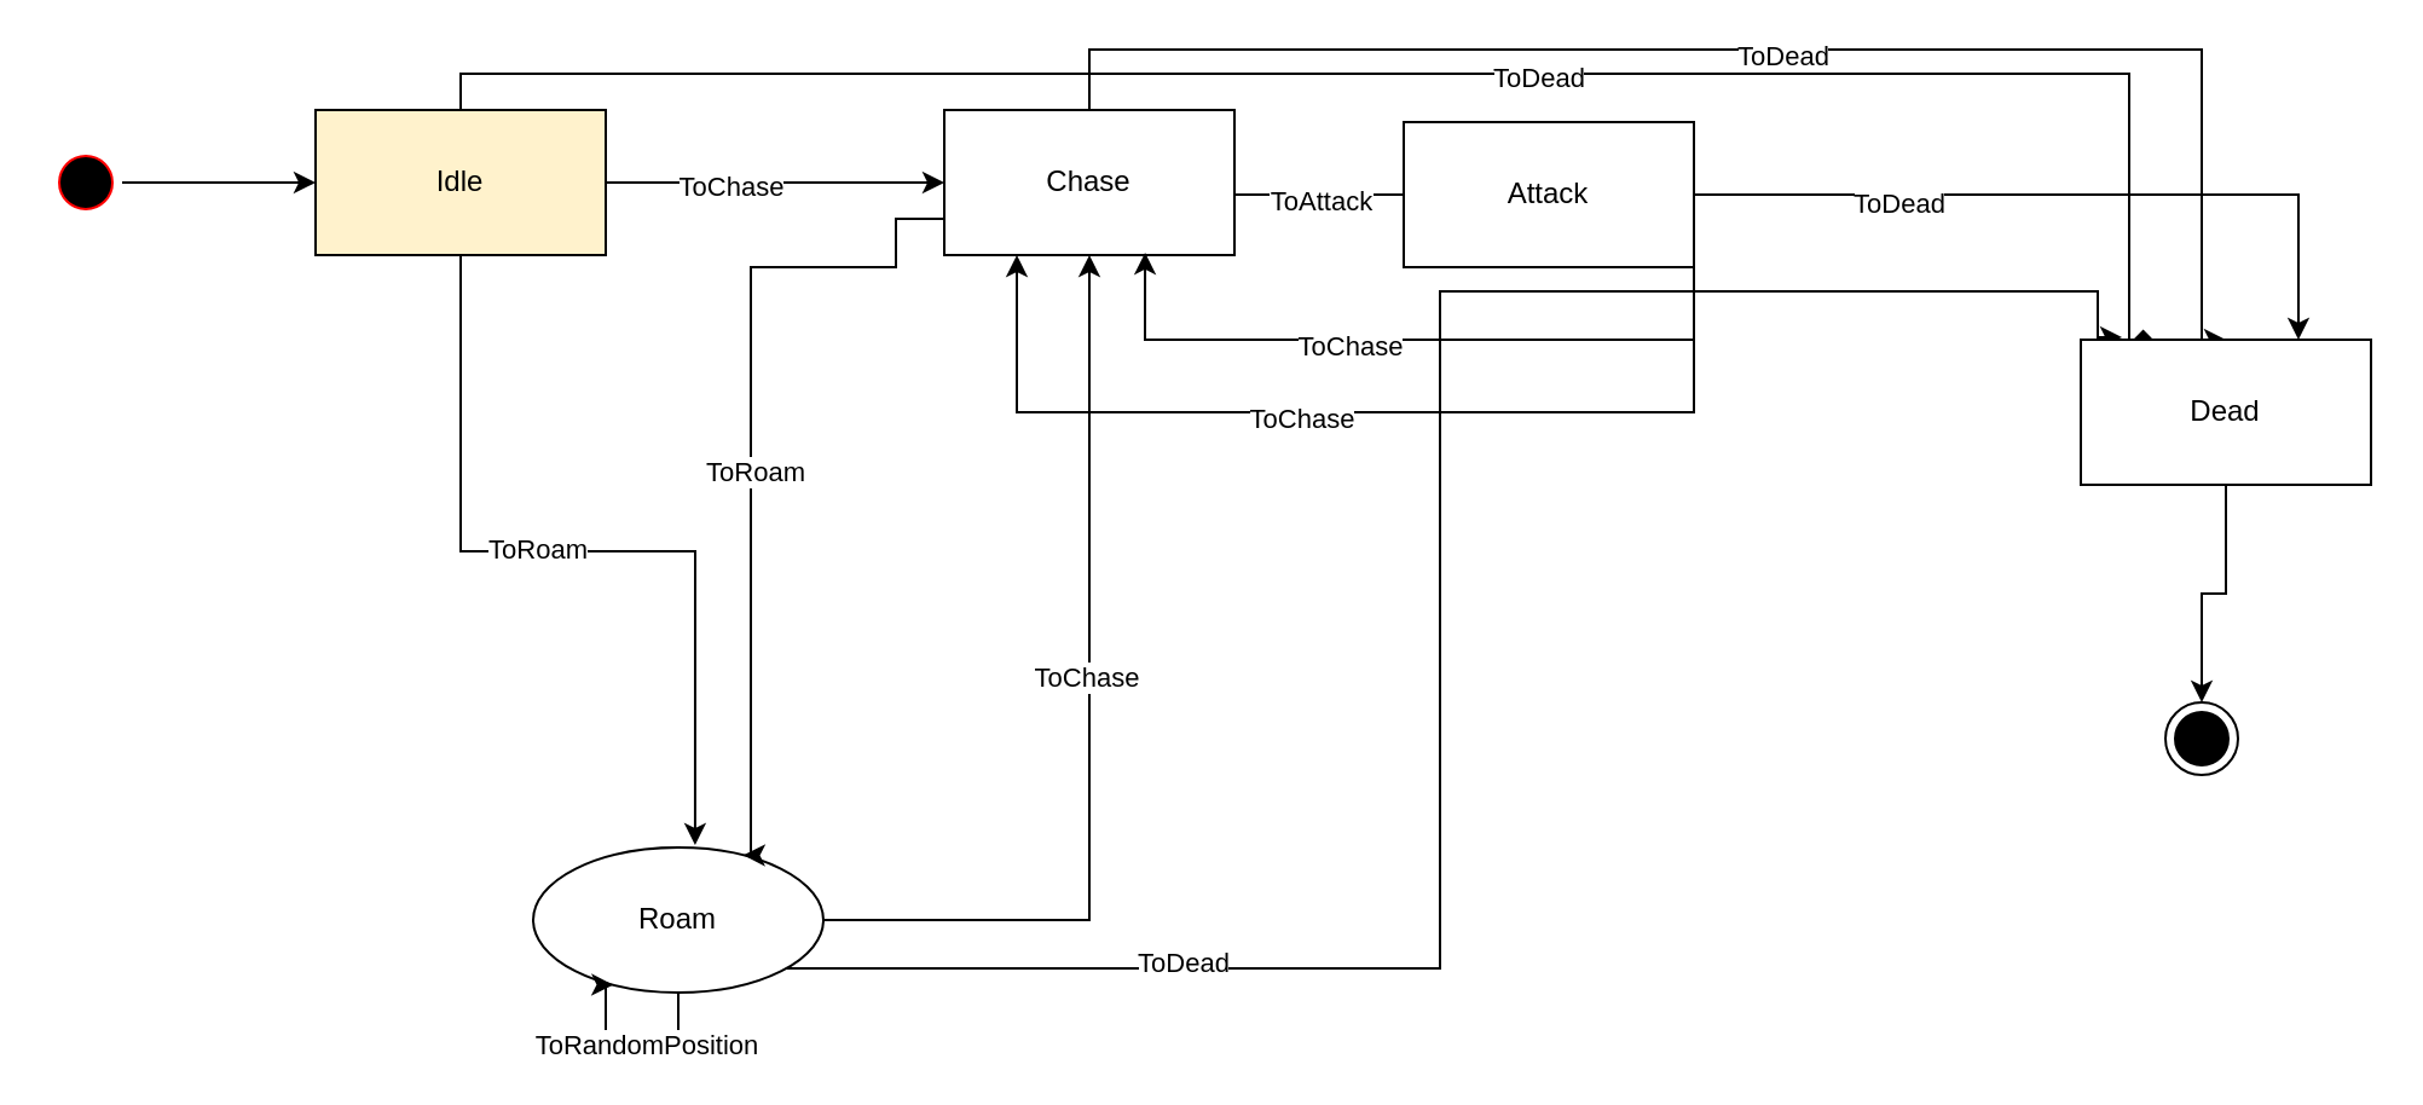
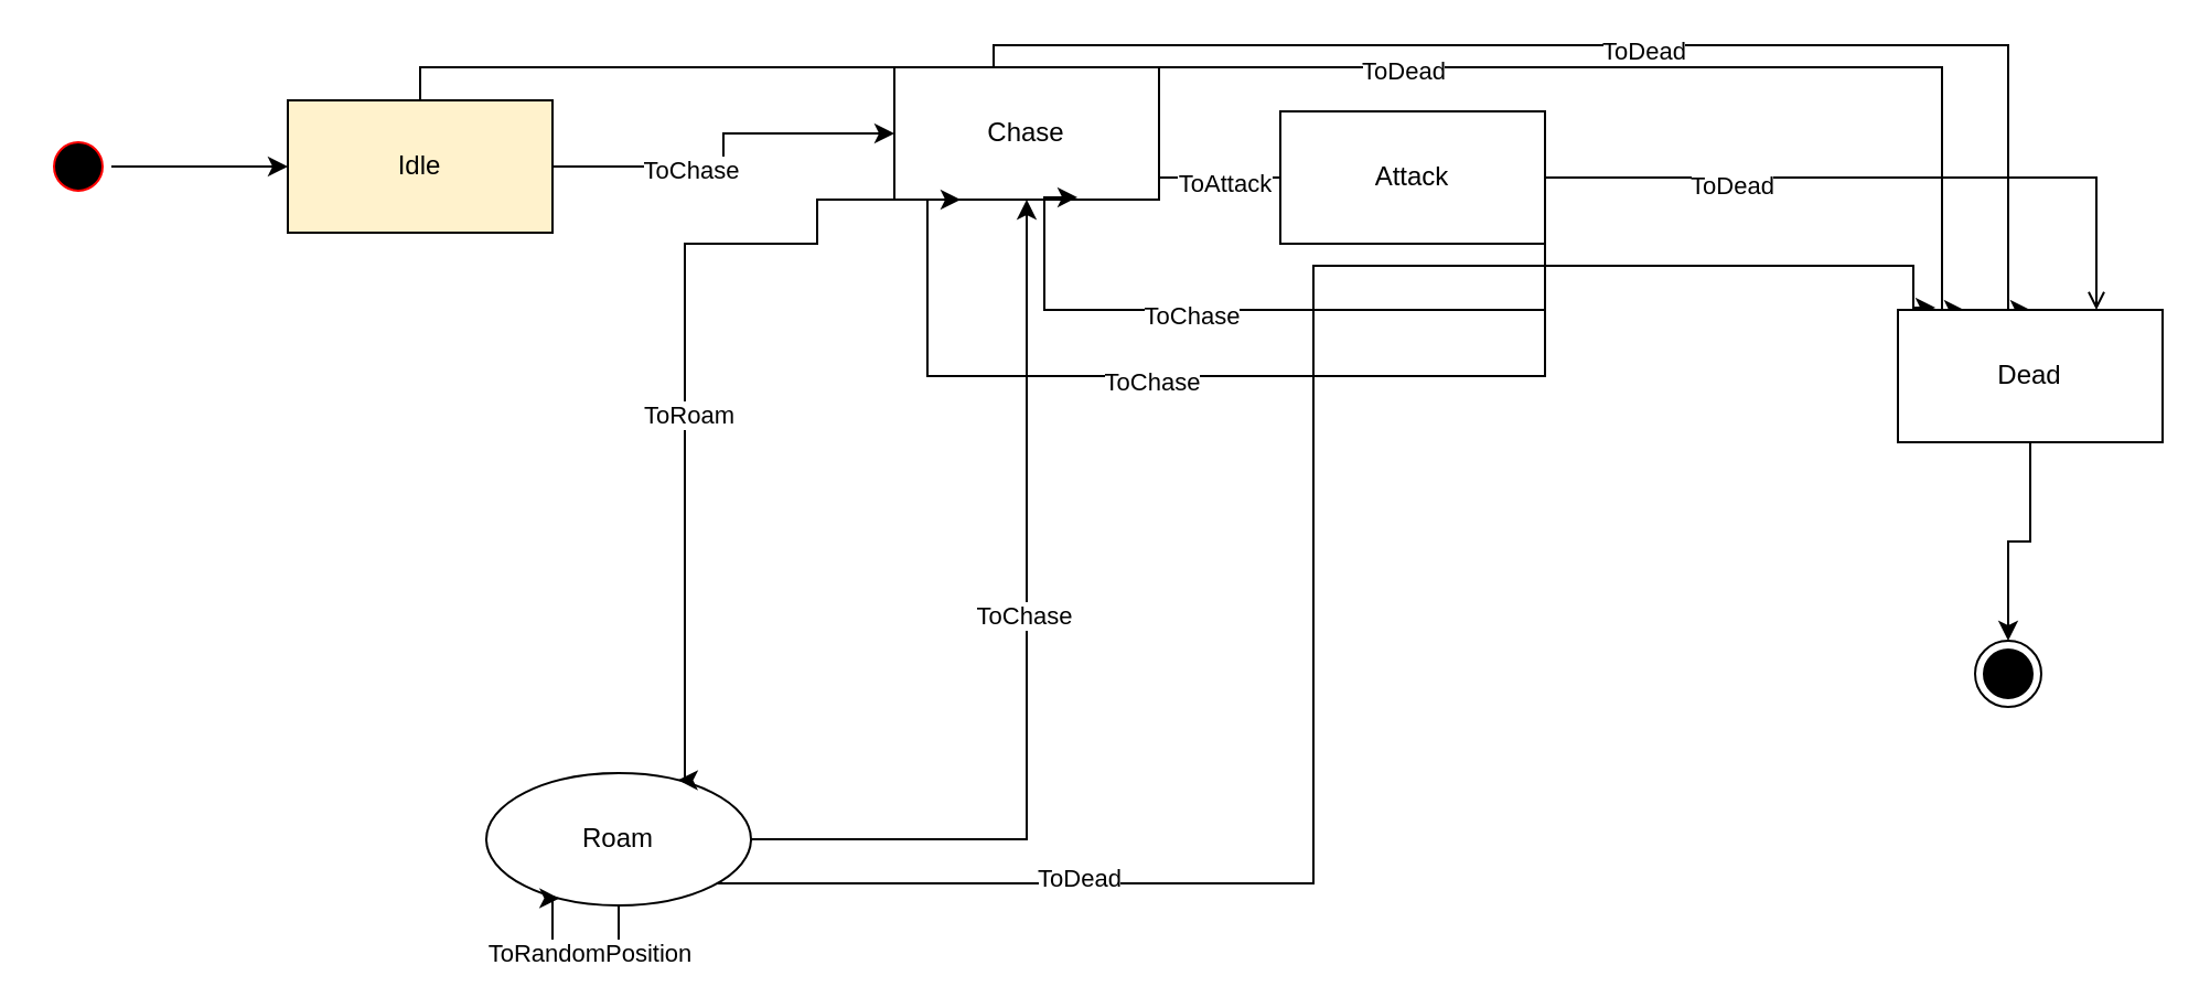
- <mxCell id="22" value="Chase" style="rounded=0;whiteSpace=wrap;html=1;" parent="1" vertex="1"><mxGeometry x="390" y="45" width="120" height="60" as="geometry" /></mxCell>
+ <mxCell id="22" value="Chase" style="rounded=0;whiteSpace=wrap;html=1;" parent="1" vertex="1"><mxGeometry x="405" y="30" width="120" height="60" as="geometry" /></mxCell>
- <mxCell id="23" style="edgeStyle=orthogonalEdgeStyle;rounded=0;orthogonalLoop=1;jettySize=auto;html=1;entryX=0.75;entryY=0;entryDx=0;entryDy=0;" parent="1" source="29" target="31" edge="1"><mxGeometry relative="1" as="geometry" /></mxCell>
+ <mxCell id="23" style="edgeStyle=orthogonalEdgeStyle;rounded=0;orthogonalLoop=1;jettySize=auto;html=1;entryX=0.75;entryY=0;entryDx=0;entryDy=0;endArrow=open;" parent="1" source="29" target="31" edge="1"><mxGeometry relative="1" as="geometry" /></mxCell>
- <mxCell id="8" style="edgeStyle=orthogonalEdgeStyle;rounded=0;orthogonalLoop=1;jettySize=auto;html=1;entryX=0.25;entryY=0;entryDx=0;entryDy=0;endArrow=diamond;" parent="1" source="10" target="31" edge="1"><mxGeometry relative="1" as="geometry"><Array as="points"><mxPoint x="190" y="30" /><mxPoint x="880" y="30" /></Array></mxGeometry></mxCell>
+ <mxCell id="8" style="edgeStyle=orthogonalEdgeStyle;rounded=0;orthogonalLoop=1;jettySize=auto;html=1;entryX=0.25;entryY=0;entryDx=0;entryDy=0;" parent="1" source="10" target="31" edge="1"><mxGeometry relative="1" as="geometry"><Array as="points"><mxPoint x="190" y="30" /><mxPoint x="880" y="30" /></Array></mxGeometry></mxCell>
- <mxCell id="4" style="edgeStyle=orthogonalEdgeStyle;rounded=0;orthogonalLoop=1;jettySize=auto;html=1;entryX=0.558;entryY=-0.017;entryDx=0;entryDy=0;entryPerimeter=0;" parent="1" source="10" target="15" edge="1"><mxGeometry relative="1" as="geometry" /></mxCell>
- <mxCell id="5" value="ToRoam" style="edgeLabel;html=1;align=center;verticalAlign=middle;resizable=0;points=[];" parent="4" vertex="1" connectable="0"><mxGeometry x="-0.1" y="2" relative="1" as="geometry"><mxPoint x="1" y="1" as="offset" /></mxGeometry></mxCell>
